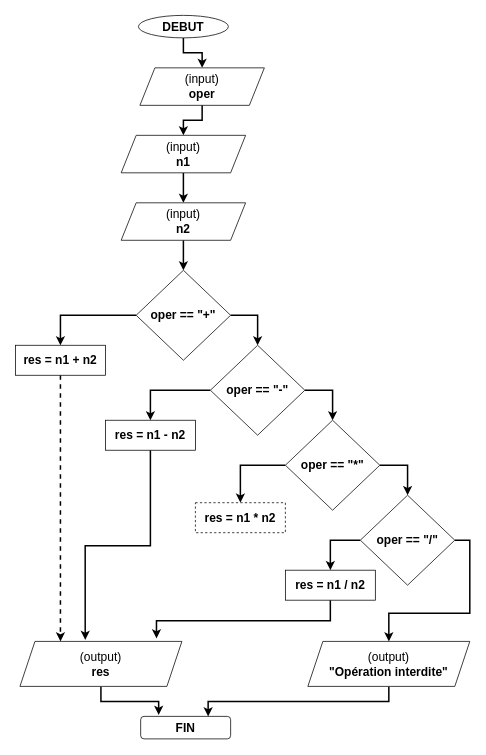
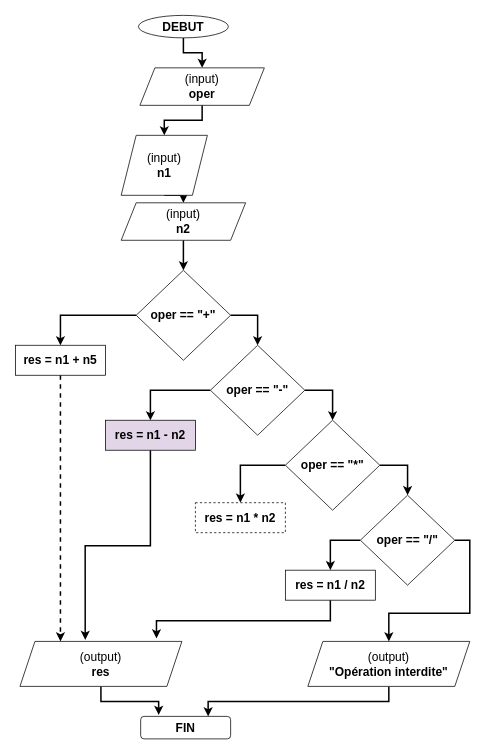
- <mxCell id="8" value="(input)&lt;br&gt;&lt;b&gt;n1&lt;/b&gt;" style="shape=parallelogram;perimeter=parallelogramPerimeter;whiteSpace=wrap;html=1;fixedSize=1;fontSize=16;" vertex="1" parent="1"><mxGeometry x="161" y="180" width="166" height="50" as="geometry" /></mxCell>
+ <mxCell id="8" value="(input)&lt;br&gt;&lt;b&gt;n1&lt;/b&gt;" style="shape=parallelogram;perimeter=parallelogramPerimeter;whiteSpace=wrap;html=1;fixedSize=1;fontSize=16;" vertex="1" parent="1"><mxGeometry x="161" y="180" width="115" height="80" as="geometry" /></mxCell>
- <mxCell id="15" value="&lt;b&gt;res = n1 + n2&lt;/b&gt;" style="rounded=0;whiteSpace=wrap;html=1;fontSize=16;" vertex="1" parent="1"><mxGeometry x="20" y="460" width="120" height="40" as="geometry" /></mxCell>
+ <mxCell id="15" value="&lt;b&gt;res = n1 + n5&lt;/b&gt;" style="rounded=0;whiteSpace=wrap;html=1;fontSize=16;" vertex="1" parent="1"><mxGeometry x="20" y="460" width="120" height="40" as="geometry" /></mxCell>
- <mxCell id="20" value="&lt;b&gt;res = n1 - n2&lt;/b&gt;" style="rounded=0;whiteSpace=wrap;html=1;fontSize=16;" vertex="1" parent="1"><mxGeometry x="140" y="560" width="120" height="40" as="geometry" /></mxCell>
+ <mxCell id="20" value="&lt;b&gt;res = n1 - n2&lt;/b&gt;" style="rounded=0;whiteSpace=wrap;html=1;fontSize=16;fillColor=#e1d5e7;" vertex="1" parent="1"><mxGeometry x="140" y="560" width="120" height="40" as="geometry" /></mxCell>
